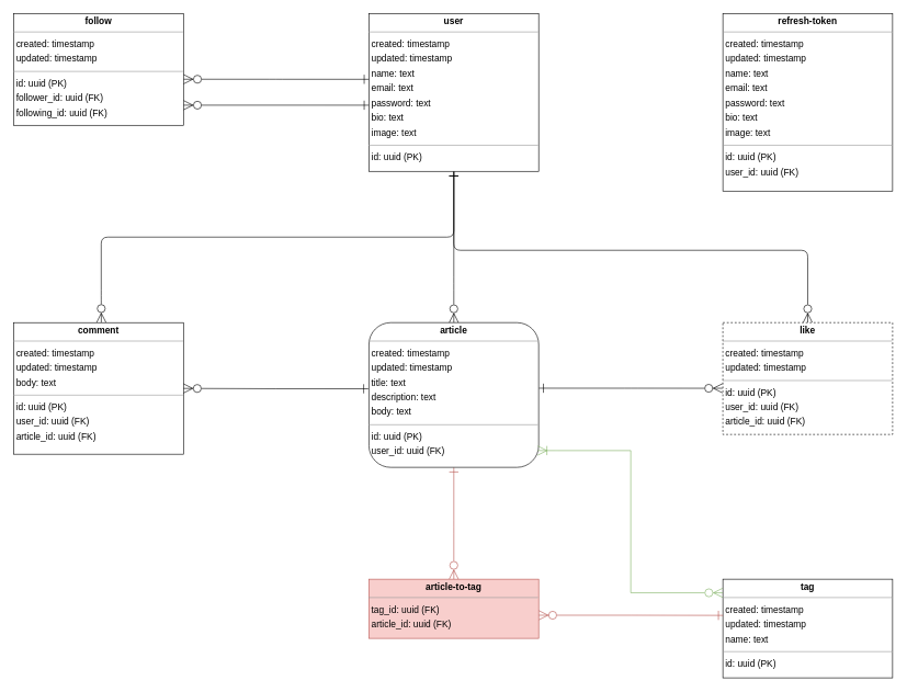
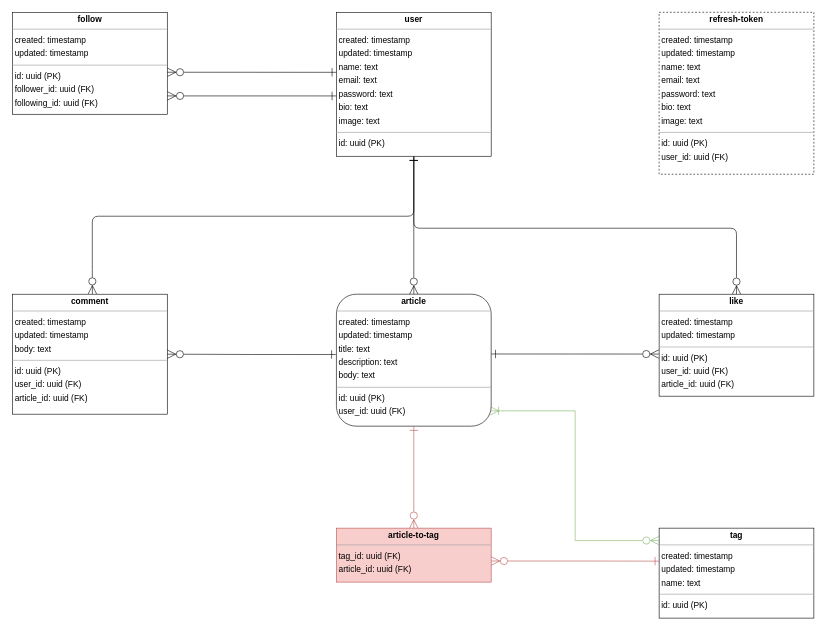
- <mxCell id="2" value="&lt;p style=&quot;margin:0px;margin-top:4px;text-align:center;&quot;&gt;&lt;b&gt;refresh-token&lt;/b&gt;&lt;/p&gt;&lt;hr size=&quot;1&quot;&gt;&lt;p style=&quot;margin:0 0 0 4px;line-height:1.6;&quot;&gt; created: timestamp&lt;br&gt; updated: timestamp&lt;br&gt; name: text&lt;br&gt;email: text&lt;br&gt;password: text&lt;br&gt;bio: text&lt;br&gt;image: text&lt;br&gt;&lt;/p&gt;&lt;hr size=&quot;1&quot;&gt;&lt;p style=&quot;margin:0 0 0 4px;line-height:1.6;&quot;&gt; id: uuid (PK)&lt;/p&gt;&lt;p style=&quot;margin:0 0 0 4px;line-height:1.6;&quot;&gt;user_id: uuid (FK)&lt;/p&gt;" style="verticalAlign=top;align=left;overflow=fill;fontSize=14;fontFamily=Helvetica;html=1;rounded=0;shadow=0;comic=0;labelBackgroundColor=none;strokeWidth=1;" parent="1" vertex="1"><mxGeometry x="1098" y="20" width="258" height="270" as="geometry" /></mxCell>
+ <mxCell id="2" value="&lt;p style=&quot;margin:0px;margin-top:4px;text-align:center;&quot;&gt;&lt;b&gt;refresh-token&lt;/b&gt;&lt;/p&gt;&lt;hr size=&quot;1&quot;&gt;&lt;p style=&quot;margin:0 0 0 4px;line-height:1.6;&quot;&gt; created: timestamp&lt;br&gt; updated: timestamp&lt;br&gt; name: text&lt;br&gt;email: text&lt;br&gt;password: text&lt;br&gt;bio: text&lt;br&gt;image: text&lt;br&gt;&lt;/p&gt;&lt;hr size=&quot;1&quot;&gt;&lt;p style=&quot;margin:0 0 0 4px;line-height:1.6;&quot;&gt; id: uuid (PK)&lt;/p&gt;&lt;p style=&quot;margin:0 0 0 4px;line-height:1.6;&quot;&gt;user_id: uuid (FK)&lt;/p&gt;" style="verticalAlign=top;align=left;overflow=fill;fontSize=14;fontFamily=Helvetica;html=1;rounded=0;shadow=0;comic=0;labelBackgroundColor=none;strokeWidth=1;dashed=1;" parent="1" vertex="1"><mxGeometry x="1098" y="20" width="258" height="270" as="geometry" /></mxCell>
- <mxCell id="12" value="&lt;p style=&quot;margin:0px;margin-top:4px;text-align:center;&quot;&gt;&lt;b&gt;like&lt;/b&gt;&lt;/p&gt;&lt;hr size=&quot;1&quot;&gt;&lt;p style=&quot;margin:0 0 0 4px;line-height:1.6;&quot;&gt; created: timestamp&lt;/p&gt;&lt;p style=&quot;margin:0 0 0 4px;line-height:1.6;&quot;&gt;updated: timestamp&lt;br&gt;&lt;/p&gt;&lt;hr size=&quot;1&quot;&gt;&lt;p style=&quot;border-color: var(--border-color); margin: 0px 0px 0px 4px; line-height: 1.6;&quot;&gt;id: uuid (PK)&lt;/p&gt;&lt;p style=&quot;border-color: var(--border-color); margin: 0px 0px 0px 4px; line-height: 1.6;&quot;&gt;user_id: uuid (FK)&lt;/p&gt;&lt;p style=&quot;border-color: var(--border-color); margin: 0px 0px 0px 4px; line-height: 1.6;&quot;&gt;article_id: uuid (FK)&lt;br&gt;&lt;/p&gt;" style="verticalAlign=top;align=left;overflow=fill;fontSize=14;fontFamily=Helvetica;html=1;rounded=0;shadow=0;comic=0;labelBackgroundColor=none;strokeWidth=1;dashed=1;" parent="1" vertex="1"><mxGeometry x="1098" y="490" width="258" height="170" as="geometry" /></mxCell>
+ <mxCell id="12" value="&lt;p style=&quot;margin:0px;margin-top:4px;text-align:center;&quot;&gt;&lt;b&gt;like&lt;/b&gt;&lt;/p&gt;&lt;hr size=&quot;1&quot;&gt;&lt;p style=&quot;margin:0 0 0 4px;line-height:1.6;&quot;&gt; created: timestamp&lt;/p&gt;&lt;p style=&quot;margin:0 0 0 4px;line-height:1.6;&quot;&gt;updated: timestamp&lt;br&gt;&lt;/p&gt;&lt;hr size=&quot;1&quot;&gt;&lt;p style=&quot;border-color: var(--border-color); margin: 0px 0px 0px 4px; line-height: 1.6;&quot;&gt;id: uuid (PK)&lt;/p&gt;&lt;p style=&quot;border-color: var(--border-color); margin: 0px 0px 0px 4px; line-height: 1.6;&quot;&gt;user_id: uuid (FK)&lt;/p&gt;&lt;p style=&quot;border-color: var(--border-color); margin: 0px 0px 0px 4px; line-height: 1.6;&quot;&gt;article_id: uuid (FK)&lt;br&gt;&lt;/p&gt;" style="verticalAlign=top;align=left;overflow=fill;fontSize=14;fontFamily=Helvetica;html=1;rounded=0;shadow=0;comic=0;labelBackgroundColor=none;strokeWidth=1;" parent="1" vertex="1"><mxGeometry x="1098" y="490" width="258" height="170" as="geometry" /></mxCell>
